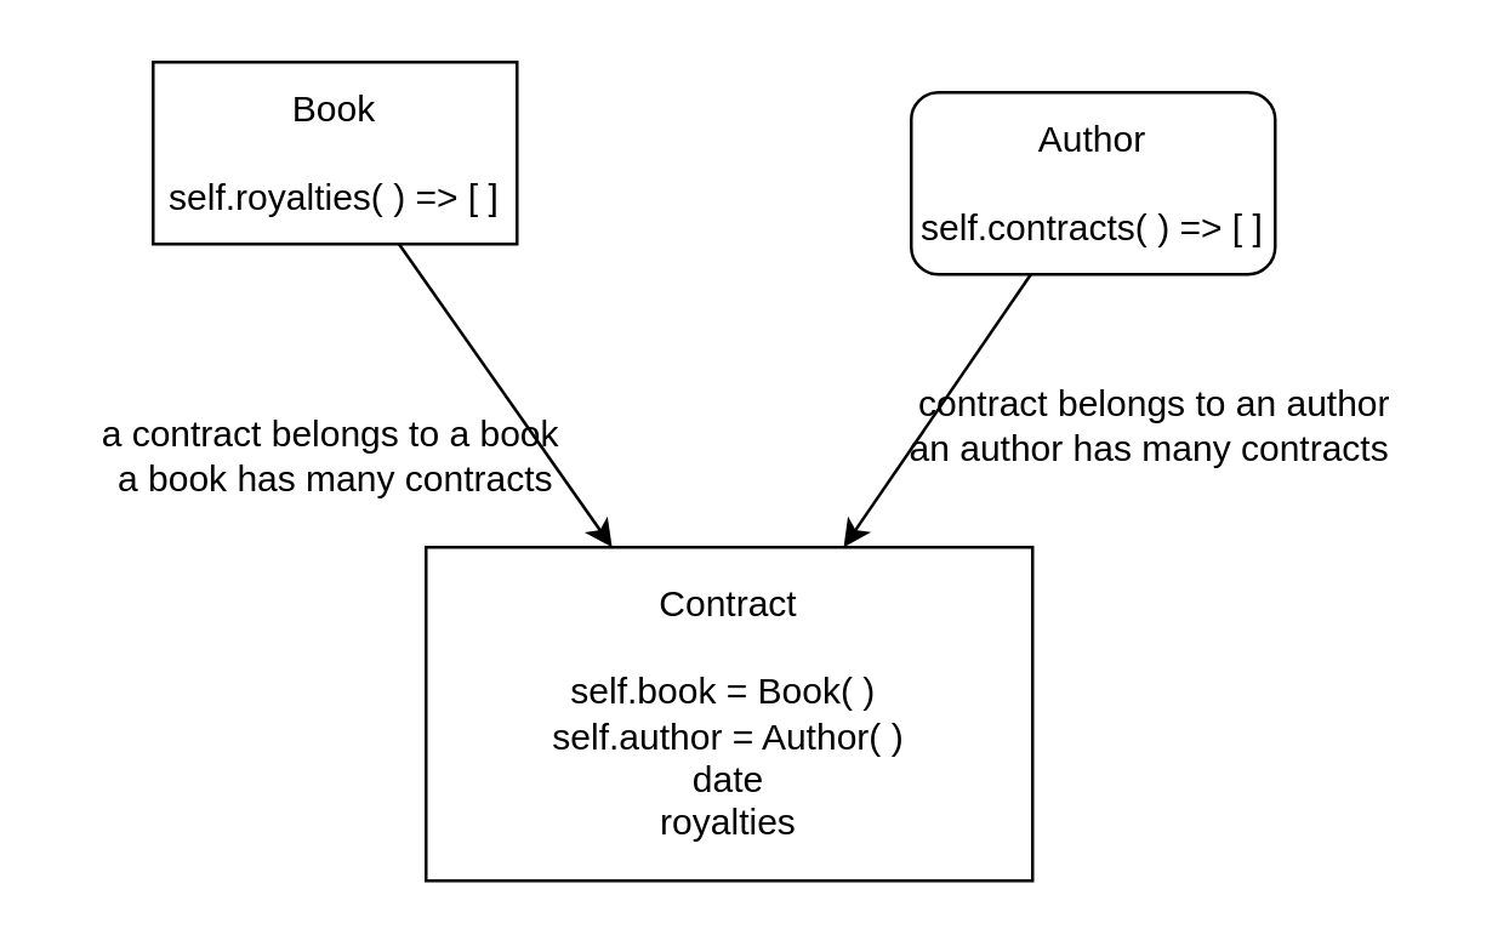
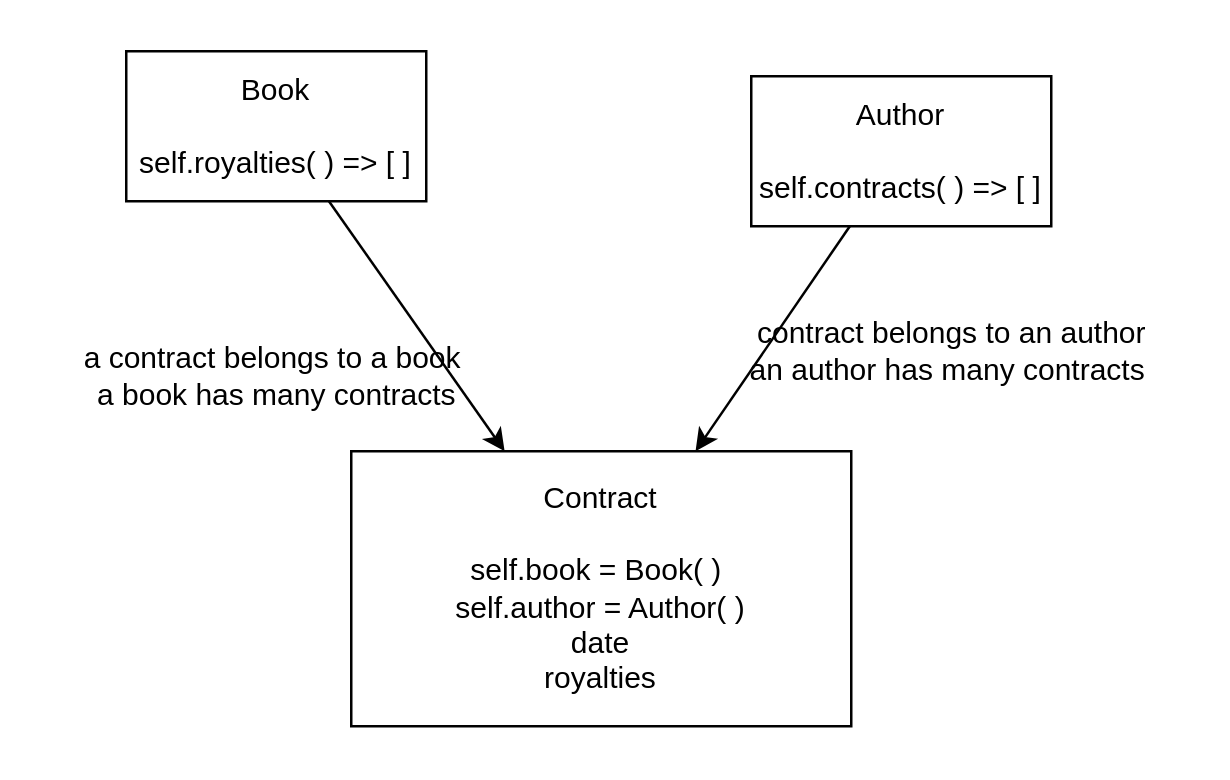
- <mxCell id="6" value="Author&lt;br&gt;&lt;br&gt;self.contracts( ) =&amp;gt; [ ]" style="whiteSpace=wrap;html=1;rounded=1;" vertex="1" parent="1"><mxGeometry x="300" y="30" width="120" height="60" as="geometry" /></mxCell>
+ <mxCell id="6" value="Author&lt;br&gt;&lt;br&gt;self.contracts( ) =&amp;gt; [ ]" style="whiteSpace=wrap;html=1;" vertex="1" parent="1"><mxGeometry x="300" y="30" width="120" height="60" as="geometry" /></mxCell>
